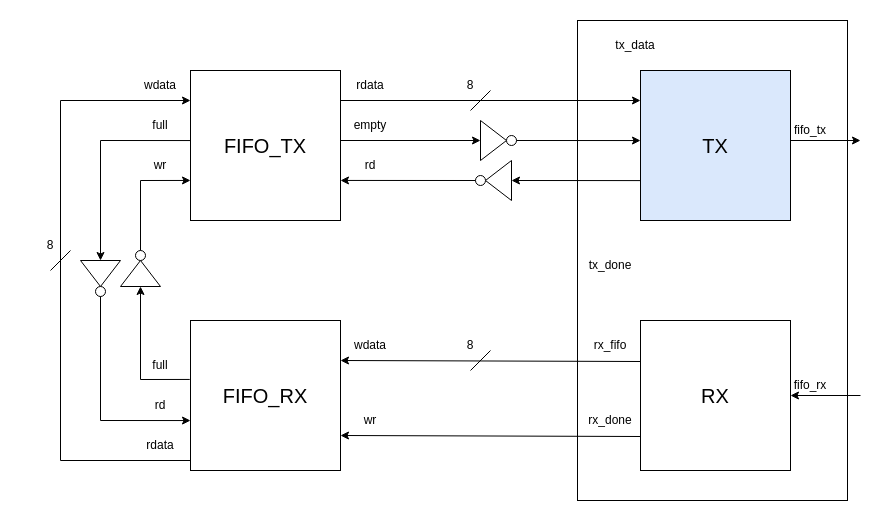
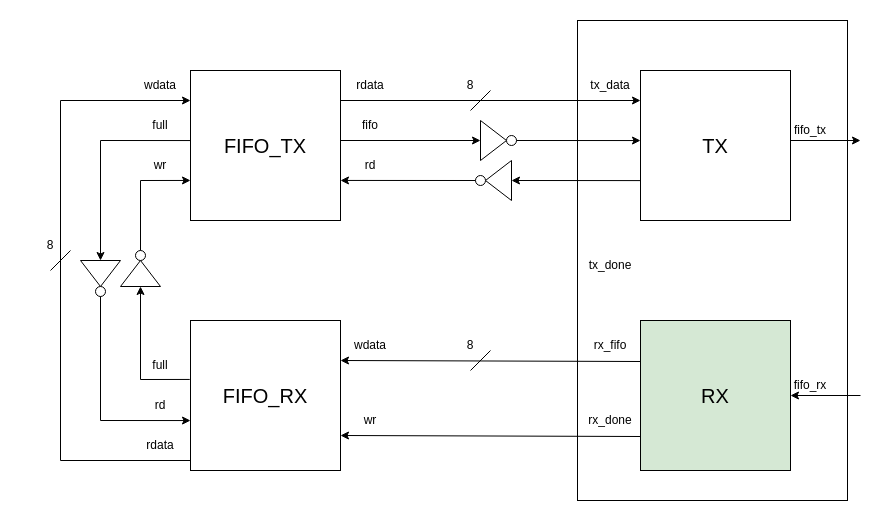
- <mxCell id="24" value="tx_data" style="text;html=1;align=center;verticalAlign=middle;whiteSpace=wrap;rounded=0;" vertex="1" parent="1"><mxGeometry x="605" y="30" width="60" height="30" as="geometry" /></mxCell>
+ <mxCell id="24" value="tx_data" style="text;html=1;align=center;verticalAlign=middle;whiteSpace=wrap;rounded=0;" vertex="1" parent="1"><mxGeometry x="580" y="70" width="60" height="30" as="geometry" /></mxCell>
- <mxCell id="22" value="empty" style="text;html=1;align=center;verticalAlign=middle;whiteSpace=wrap;rounded=0;" vertex="1" parent="1"><mxGeometry x="340" y="110" width="60" height="30" as="geometry" /></mxCell>
+ <mxCell id="22" value="fifo" style="text;html=1;align=center;verticalAlign=middle;whiteSpace=wrap;rounded=0;" vertex="1" parent="1"><mxGeometry x="340" y="110" width="60" height="30" as="geometry" /></mxCell>
- <mxCell id="7" value="&lt;font style=&quot;font-size: 20px;&quot;&gt;TX&lt;/font&gt;" style="whiteSpace=wrap;html=1;aspect=fixed;fillColor=#dae8fc;" vertex="1" parent="1"><mxGeometry x="640" y="70" width="150" height="150" as="geometry" /></mxCell>
+ <mxCell id="7" value="&lt;font style=&quot;font-size: 20px;&quot;&gt;TX&lt;/font&gt;" style="whiteSpace=wrap;html=1;aspect=fixed;" vertex="1" parent="1"><mxGeometry x="640" y="70" width="150" height="150" as="geometry" /></mxCell>
- <mxCell id="5" value="&lt;font style=&quot;font-size: 20px;&quot;&gt;RX&lt;/font&gt;" style="whiteSpace=wrap;html=1;aspect=fixed;" vertex="1" parent="1"><mxGeometry x="640" y="320" width="150" height="150" as="geometry" /></mxCell>
+ <mxCell id="5" value="&lt;font style=&quot;font-size: 20px;&quot;&gt;RX&lt;/font&gt;" style="whiteSpace=wrap;html=1;aspect=fixed;fillColor=#d5e8d4;" vertex="1" parent="1"><mxGeometry x="640" y="320" width="150" height="150" as="geometry" /></mxCell>
